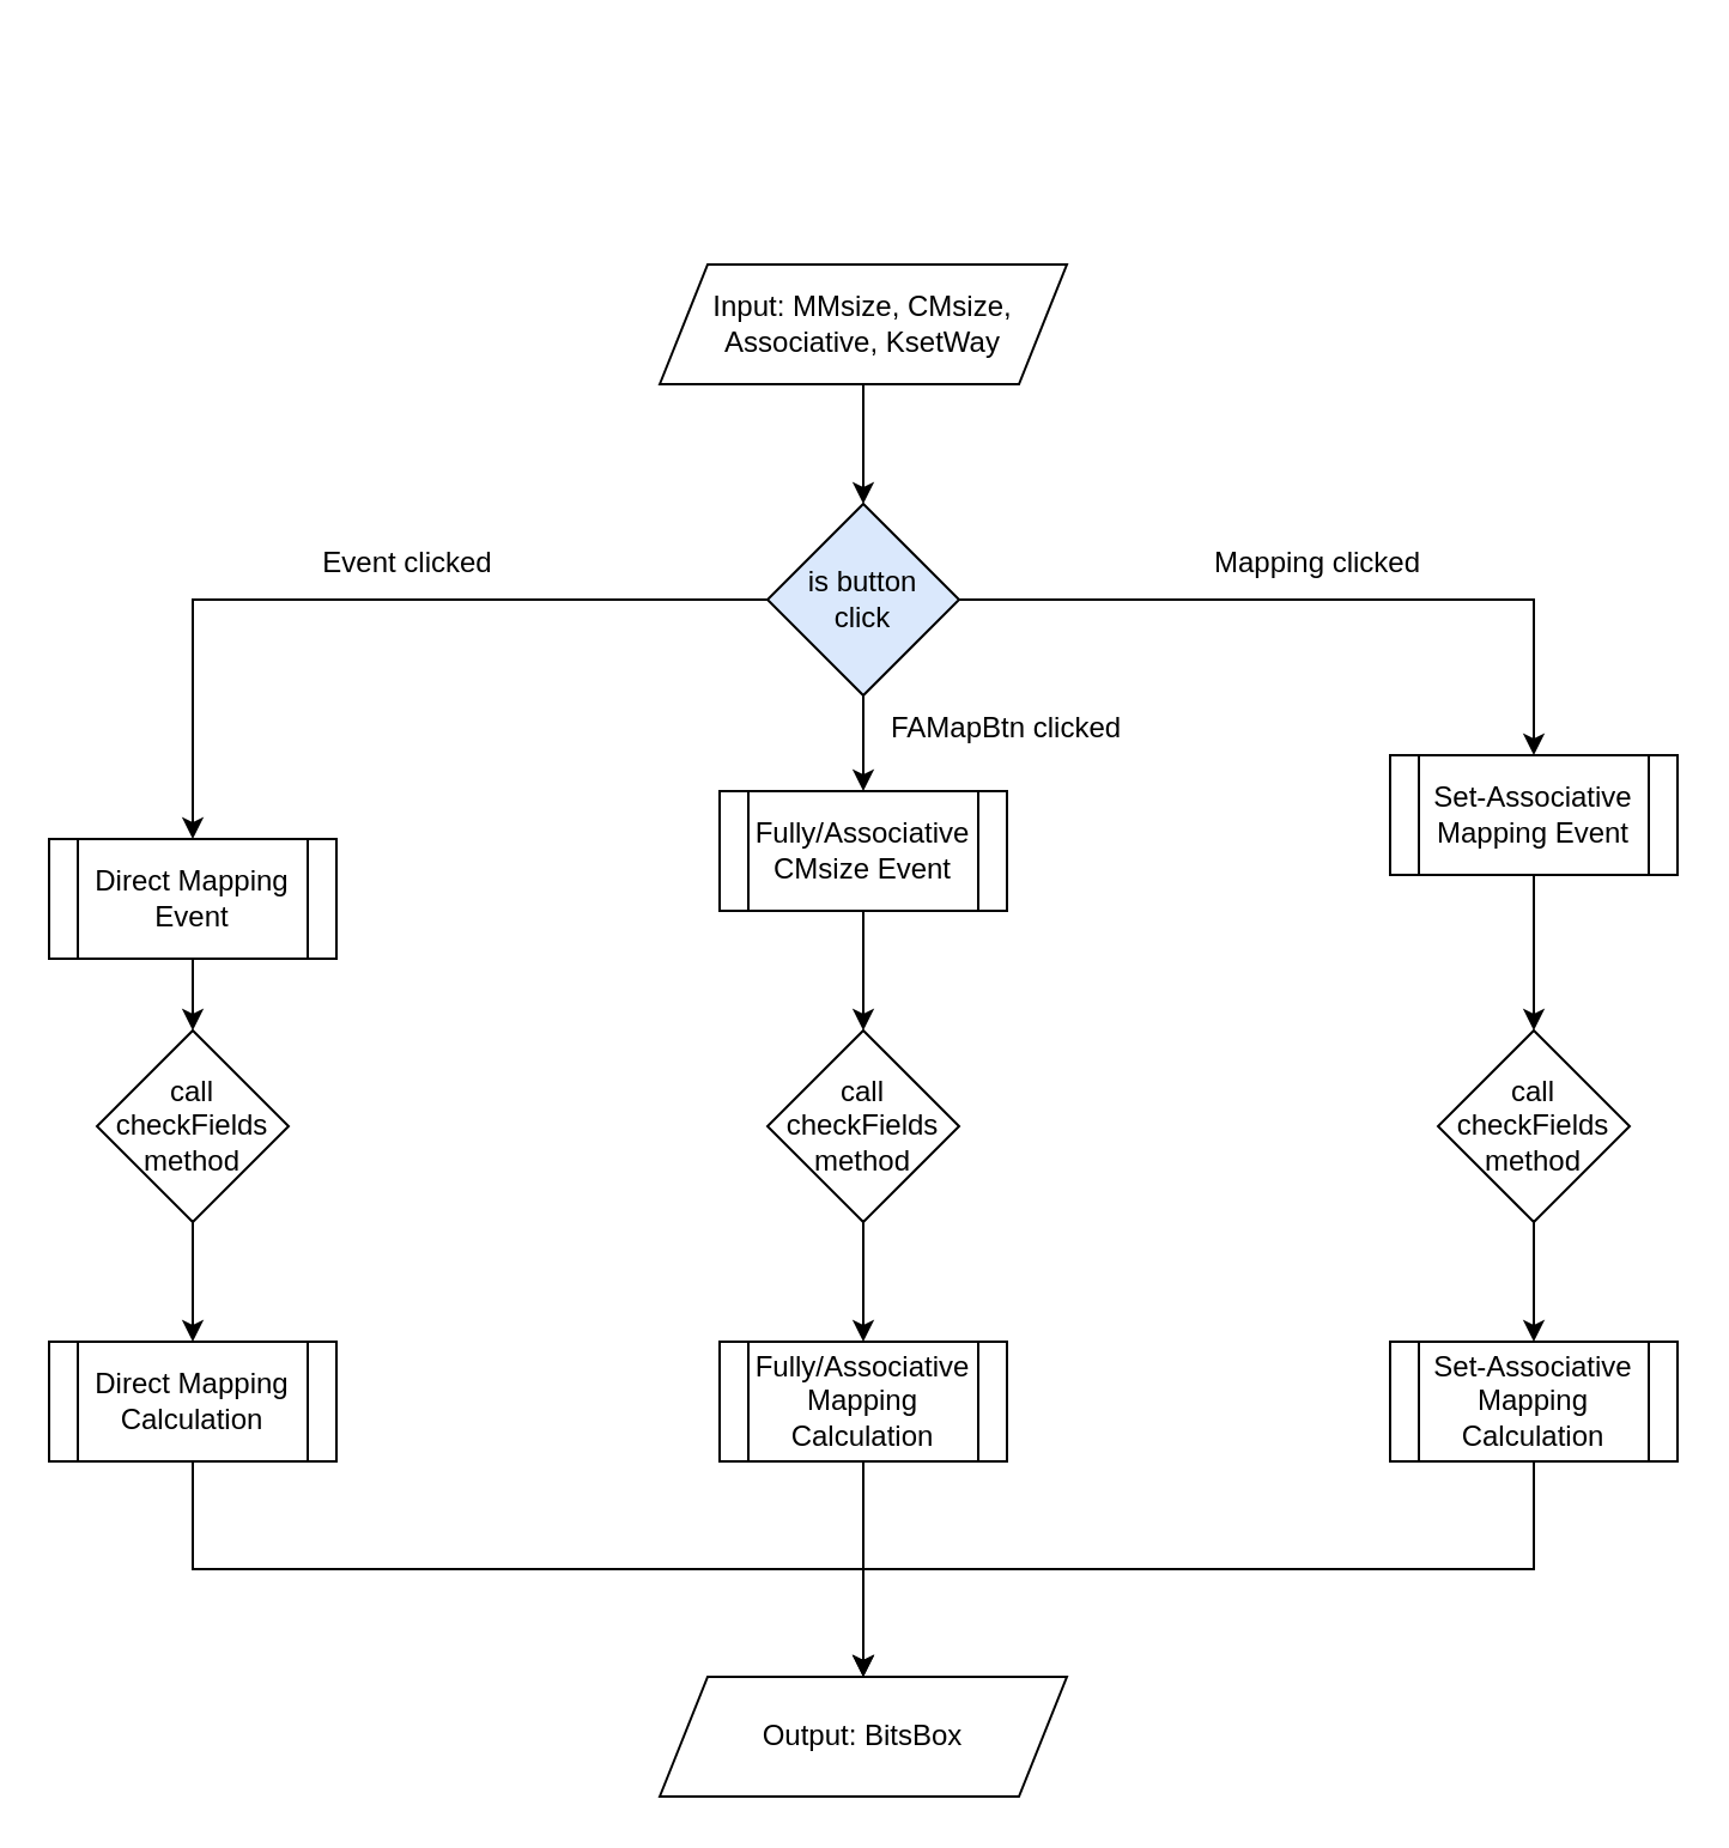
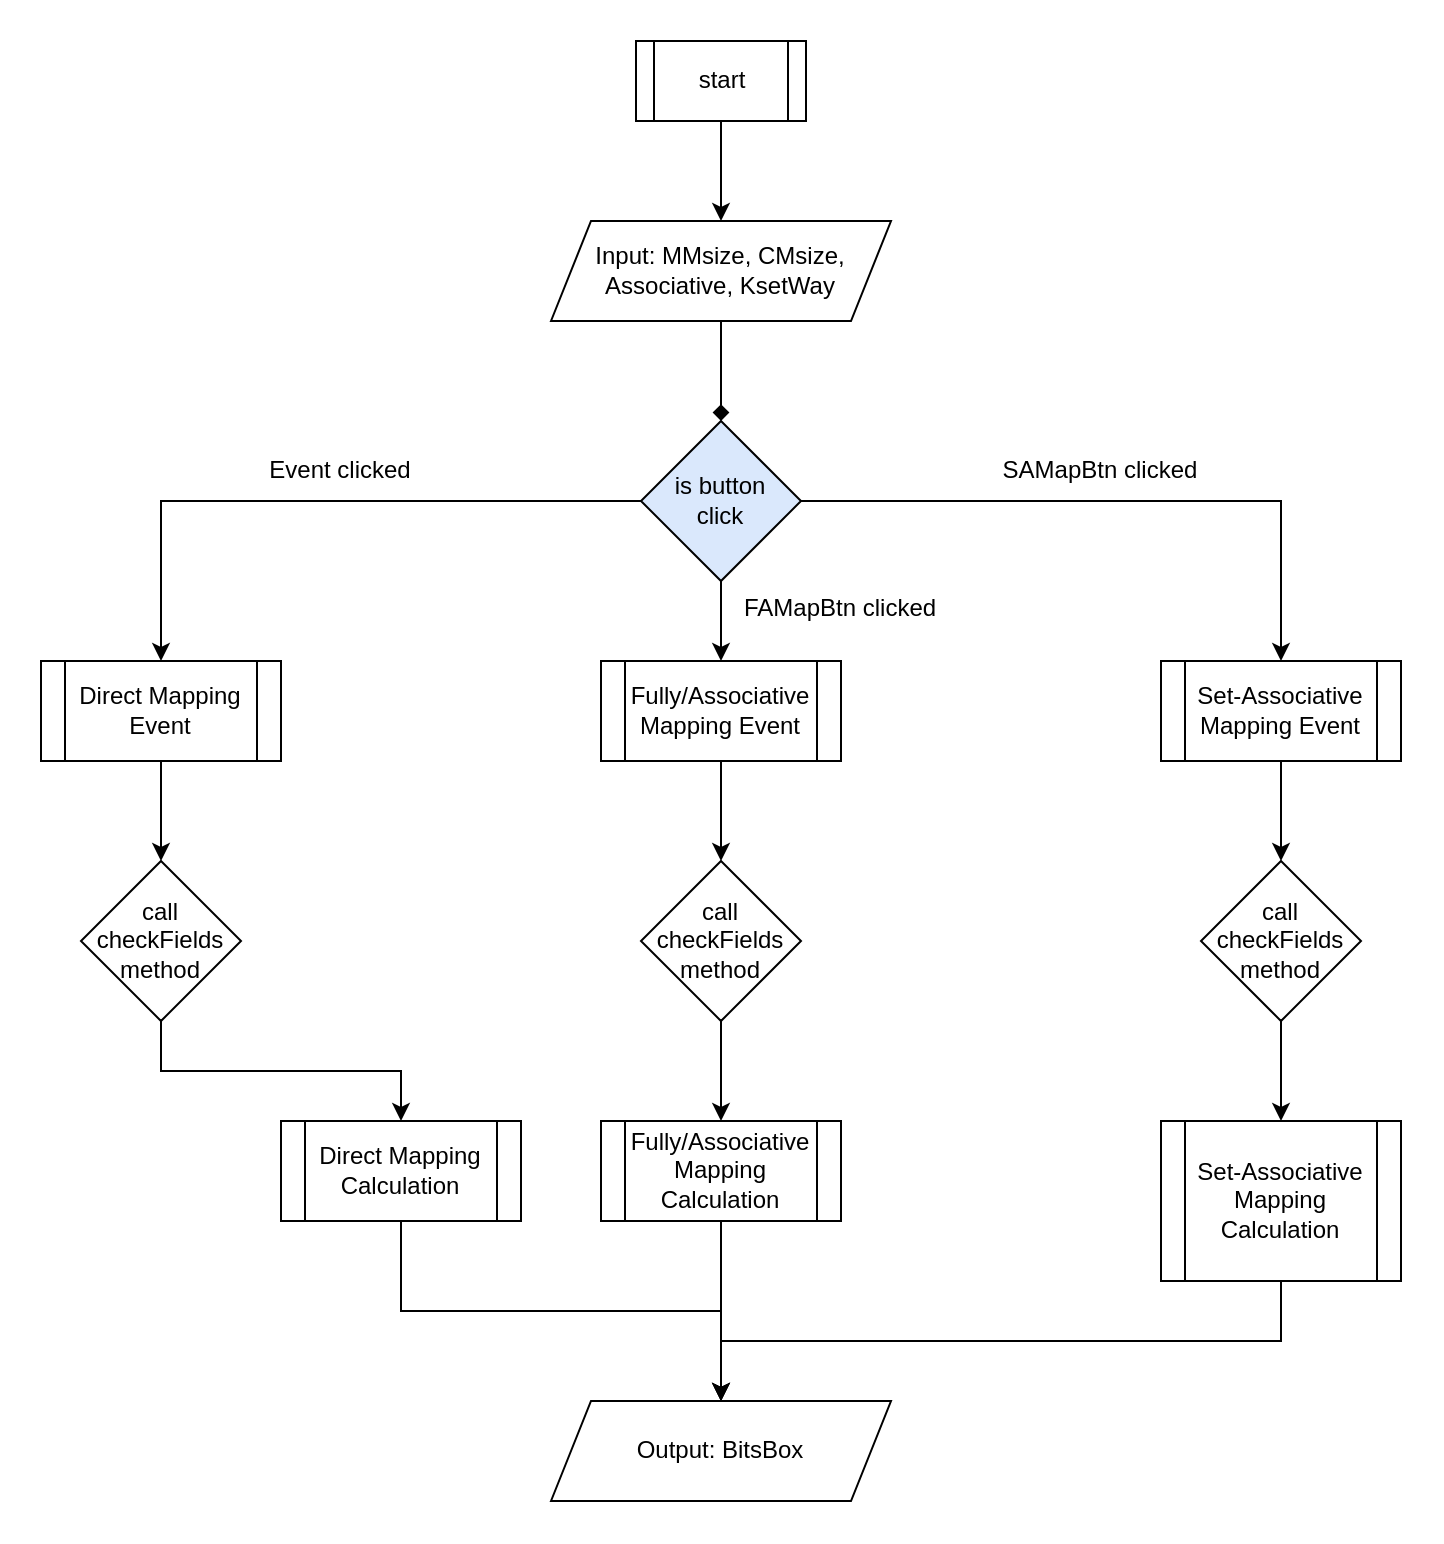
+ <mxCell id="9" value="start" style="shape=process;whiteSpace=wrap;html=1;backgroundOutline=1;" vertex="1" parent="1"><mxGeometry x="317.5" y="20" width="85" height="40" as="geometry" /></mxCell>
+ <mxCell id="8" style="edgeStyle=orthogonalEdgeStyle;rounded=0;orthogonalLoop=1;jettySize=auto;html=1;exitX=0.5;exitY=1;exitDx=0;exitDy=0;entryX=0.5;entryY=0;entryDx=0;entryDy=0;" edge="1" parent="1" source="9" target="3"><mxGeometry relative="1" as="geometry" /></mxCell>
- <mxCell id="2" style="edgeStyle=orthogonalEdgeStyle;rounded=0;orthogonalLoop=1;jettySize=auto;html=1;exitX=0.5;exitY=1;exitDx=0;exitDy=0;entryX=0.5;entryY=0;entryDx=0;entryDy=0;" edge="1" parent="1" source="3" target="7"><mxGeometry relative="1" as="geometry" /></mxCell>
+ <mxCell id="2" style="edgeStyle=orthogonalEdgeStyle;rounded=0;orthogonalLoop=1;jettySize=auto;html=1;exitX=0.5;exitY=1;exitDx=0;exitDy=0;entryX=0.5;entryY=0;entryDx=0;entryDy=0;endArrow=diamond;" edge="1" parent="1" source="3" target="7"><mxGeometry relative="1" as="geometry" /></mxCell>
- <mxCell id="17" value="Mapping clicked" style="text;html=1;strokeColor=none;fillColor=none;align=center;verticalAlign=middle;whiteSpace=wrap;rounded=0;" vertex="1" parent="1"><mxGeometry x="500" y="220" width="100" height="30" as="geometry" /></mxCell>
+ <mxCell id="17" value="SAMapBtn clicked" style="text;html=1;strokeColor=none;fillColor=none;align=center;verticalAlign=middle;whiteSpace=wrap;rounded=0;" vertex="1" parent="1"><mxGeometry x="500" y="220" width="100" height="30" as="geometry" /></mxCell>
- <mxCell id="13" value="Set-Associative Mapping Event" style="shape=process;whiteSpace=wrap;html=1;backgroundOutline=1;" vertex="1" parent="1"><mxGeometry x="580" y="315" width="120" height="50" as="geometry" /></mxCell>
+ <mxCell id="13" value="Set-Associative Mapping Event" style="shape=process;whiteSpace=wrap;html=1;backgroundOutline=1;" vertex="1" parent="1"><mxGeometry x="580" y="330" width="120" height="50" as="geometry" /></mxCell>
- <mxCell id="15" value="Fully/Associative CMsize Event" style="shape=process;whiteSpace=wrap;html=1;backgroundOutline=1;" vertex="1" parent="1"><mxGeometry x="300" y="330" width="120" height="50" as="geometry" /></mxCell>
+ <mxCell id="15" value="Fully/Associative Mapping Event" style="shape=process;whiteSpace=wrap;html=1;backgroundOutline=1;" vertex="1" parent="1"><mxGeometry x="300" y="330" width="120" height="50" as="geometry" /></mxCell>
- <mxCell id="11" value="Direct Mapping Event" style="shape=process;whiteSpace=wrap;html=1;backgroundOutline=1;" vertex="1" parent="1"><mxGeometry x="20" y="350" width="120" height="50" as="geometry" /></mxCell>
+ <mxCell id="11" value="Direct Mapping Event" style="shape=process;whiteSpace=wrap;html=1;backgroundOutline=1;" vertex="1" parent="1"><mxGeometry x="20" y="330" width="120" height="50" as="geometry" /></mxCell>
- <mxCell id="26" value="Direct Mapping Calculation" style="shape=process;whiteSpace=wrap;html=1;backgroundOutline=1;" vertex="1" parent="1"><mxGeometry x="20" y="560" width="120" height="50" as="geometry" /></mxCell>
+ <mxCell id="26" value="Direct Mapping Calculation" style="shape=process;whiteSpace=wrap;html=1;backgroundOutline=1;" vertex="1" parent="1"><mxGeometry x="140" y="560" width="120" height="50" as="geometry" /></mxCell>
- <mxCell id="30" value="Set-Associative Mapping Calculation" style="shape=process;whiteSpace=wrap;html=1;backgroundOutline=1;" vertex="1" parent="1"><mxGeometry x="580" y="560" width="120" height="50" as="geometry" /></mxCell>
+ <mxCell id="30" value="Set-Associative Mapping Calculation" style="shape=process;whiteSpace=wrap;html=1;backgroundOutline=1;" vertex="1" parent="1"><mxGeometry x="580" y="560" width="120" height="80" as="geometry" /></mxCell>
